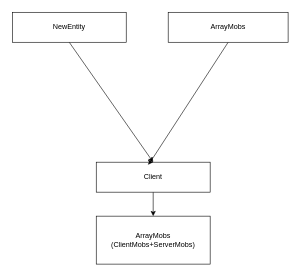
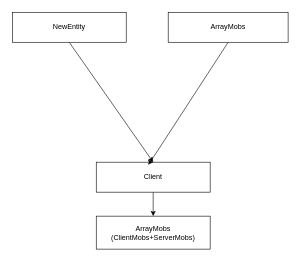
- <mxCell id="8" value="ArrayMobs&lt;br&gt;(ClientMobs+ServerMobs)" style="whiteSpace=wrap;html=1;" vertex="1" parent="1"><mxGeometry x="160" y="360" width="190" height="80" as="geometry" /></mxCell>
+ <mxCell id="8" value="ArrayMobs&lt;br&gt;(ClientMobs+ServerMobs)" style="whiteSpace=wrap;html=1;" vertex="1" parent="1"><mxGeometry x="160" y="360" width="190" height="55" as="geometry" /></mxCell>
